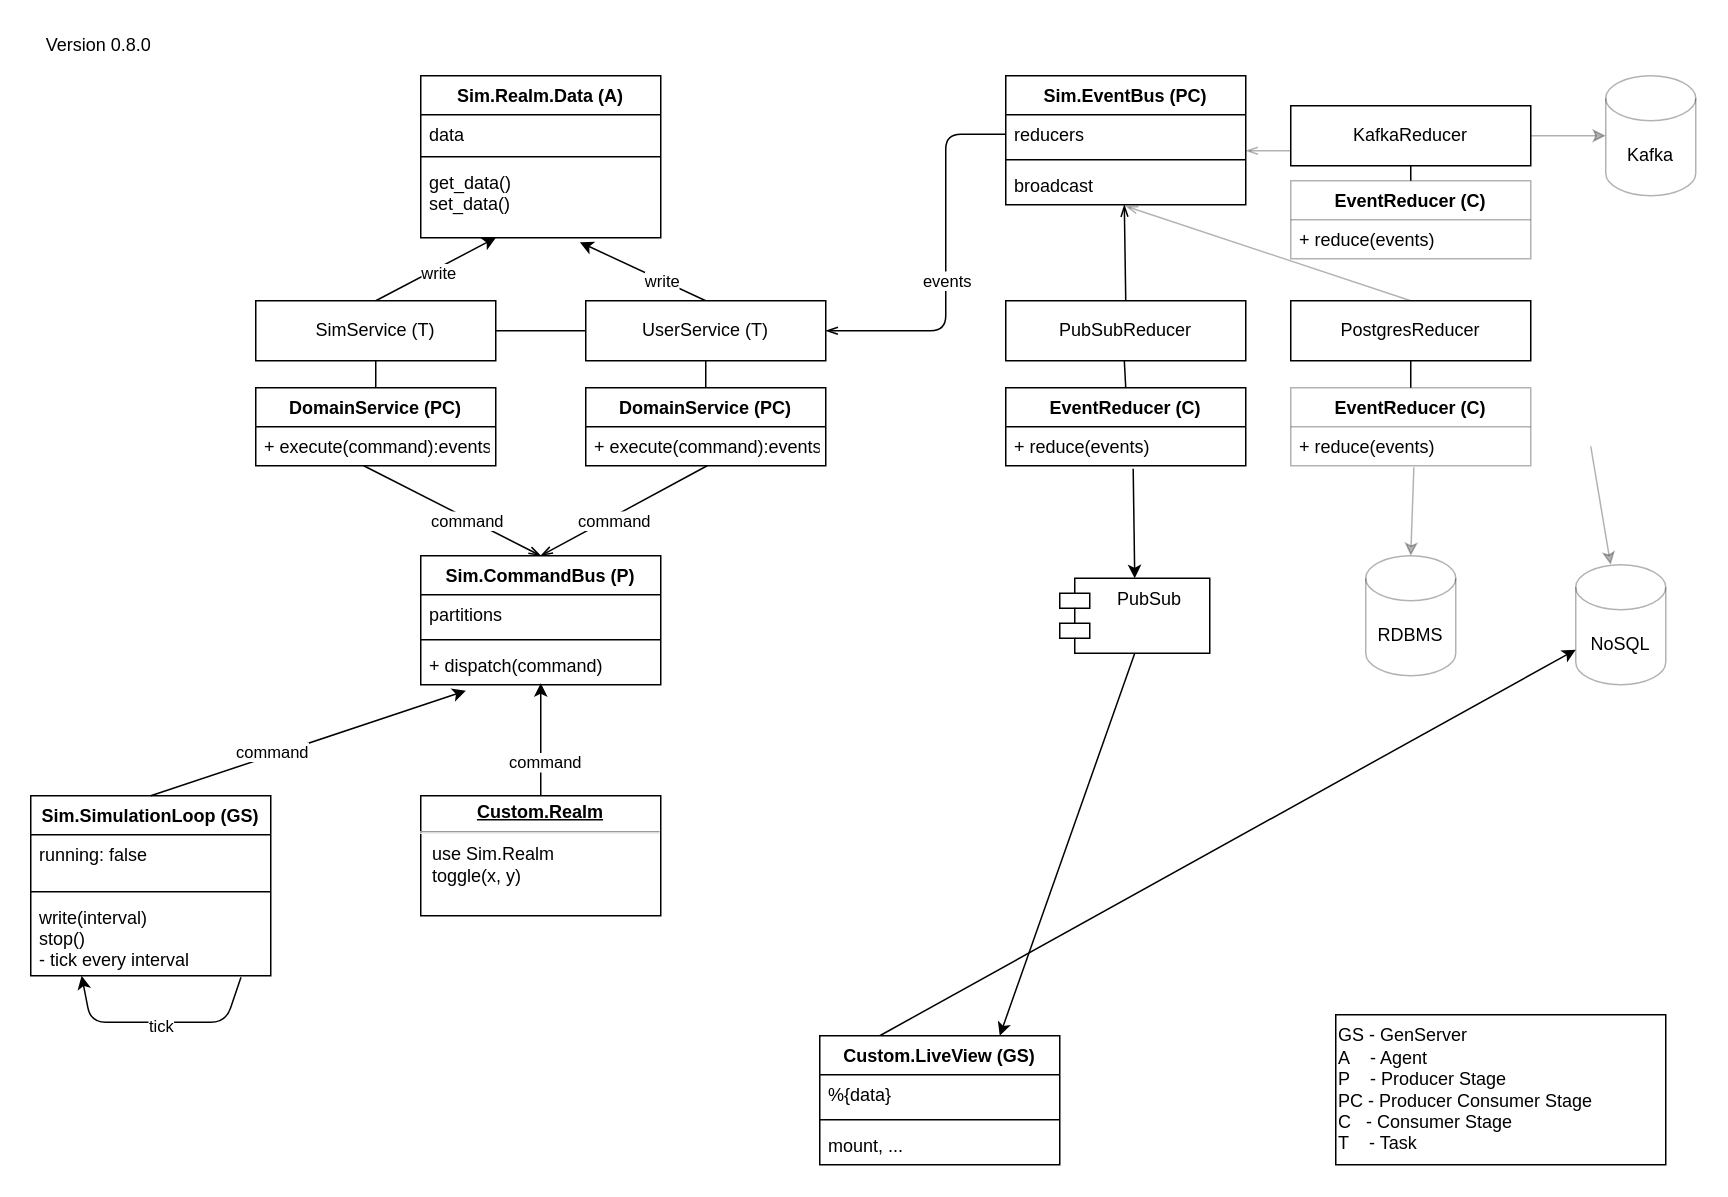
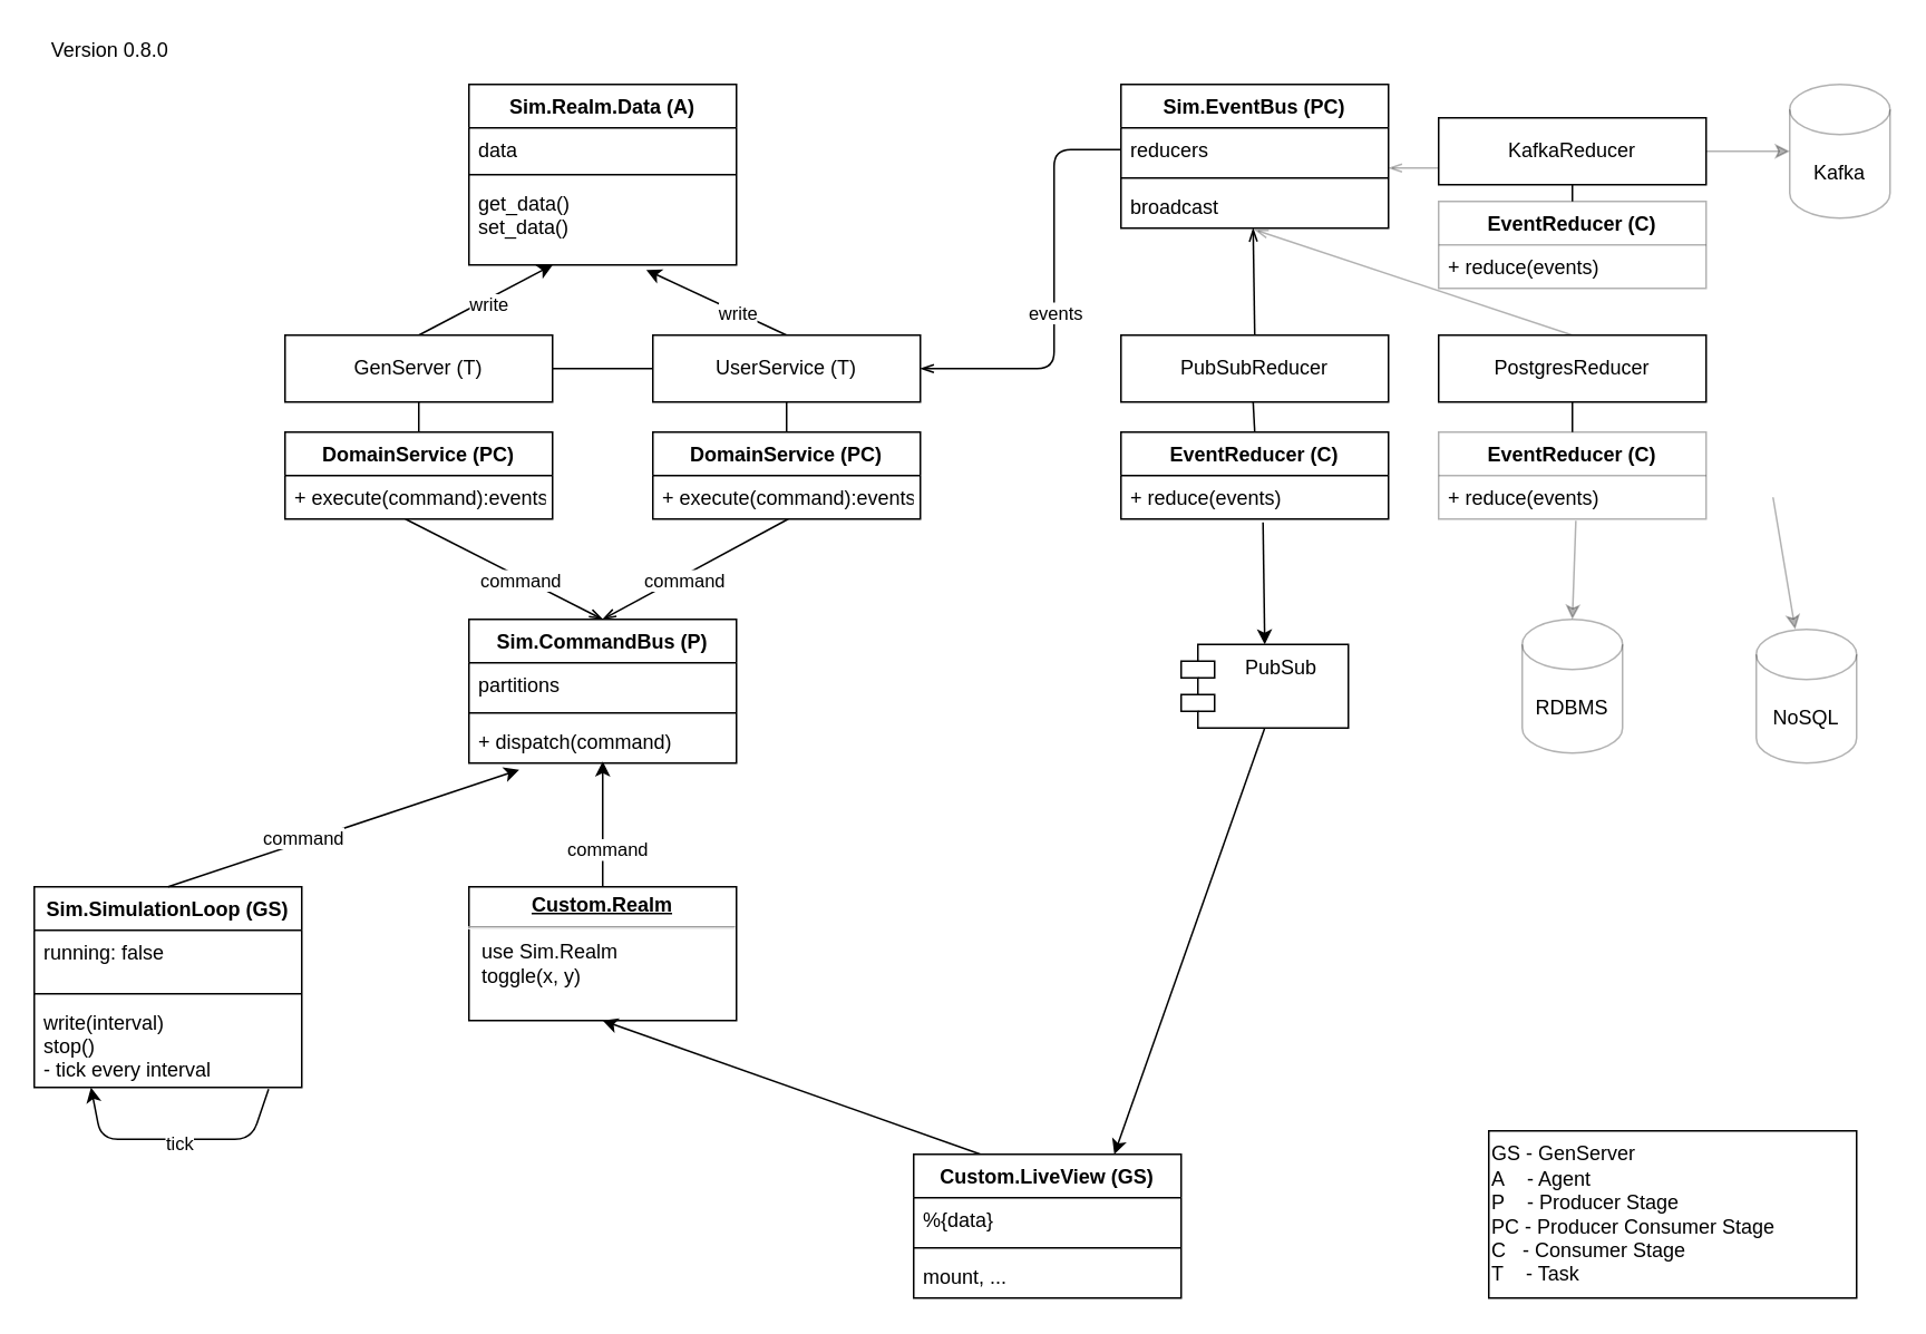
- <mxCell id="63" value="SimService (T)" style="rounded=0;whiteSpace=wrap;html=1;" vertex="1" parent="1"><mxGeometry x="170" y="200" width="160" height="40" as="geometry" /></mxCell>
+ <mxCell id="63" value="GenServer (T)" style="rounded=0;whiteSpace=wrap;html=1;" vertex="1" parent="1"><mxGeometry x="170" y="200" width="160" height="40" as="geometry" /></mxCell>
- <mxCell id="4" value="" style="endArrow=classic;html=1;exitX=0.25;exitY=0;exitDx=0;exitDy=0;" parent="1" source="15" target="35" edge="1"><mxGeometry width="50" height="50" relative="1" as="geometry"><mxPoint x="180" y="611" as="sourcePoint" /><mxPoint x="230" y="561" as="targetPoint" /></mxGeometry></mxCell>
+ <mxCell id="4" value="" style="endArrow=classic;html=1;entryX=0.5;entryY=1;entryDx=0;entryDy=0;exitX=0.25;exitY=0;exitDx=0;exitDy=0;" parent="1" source="15" target="2" edge="1"><mxGeometry width="50" height="50" relative="1" as="geometry"><mxPoint x="180" y="611" as="sourcePoint" /><mxPoint x="230" y="561" as="targetPoint" /></mxGeometry></mxCell>
